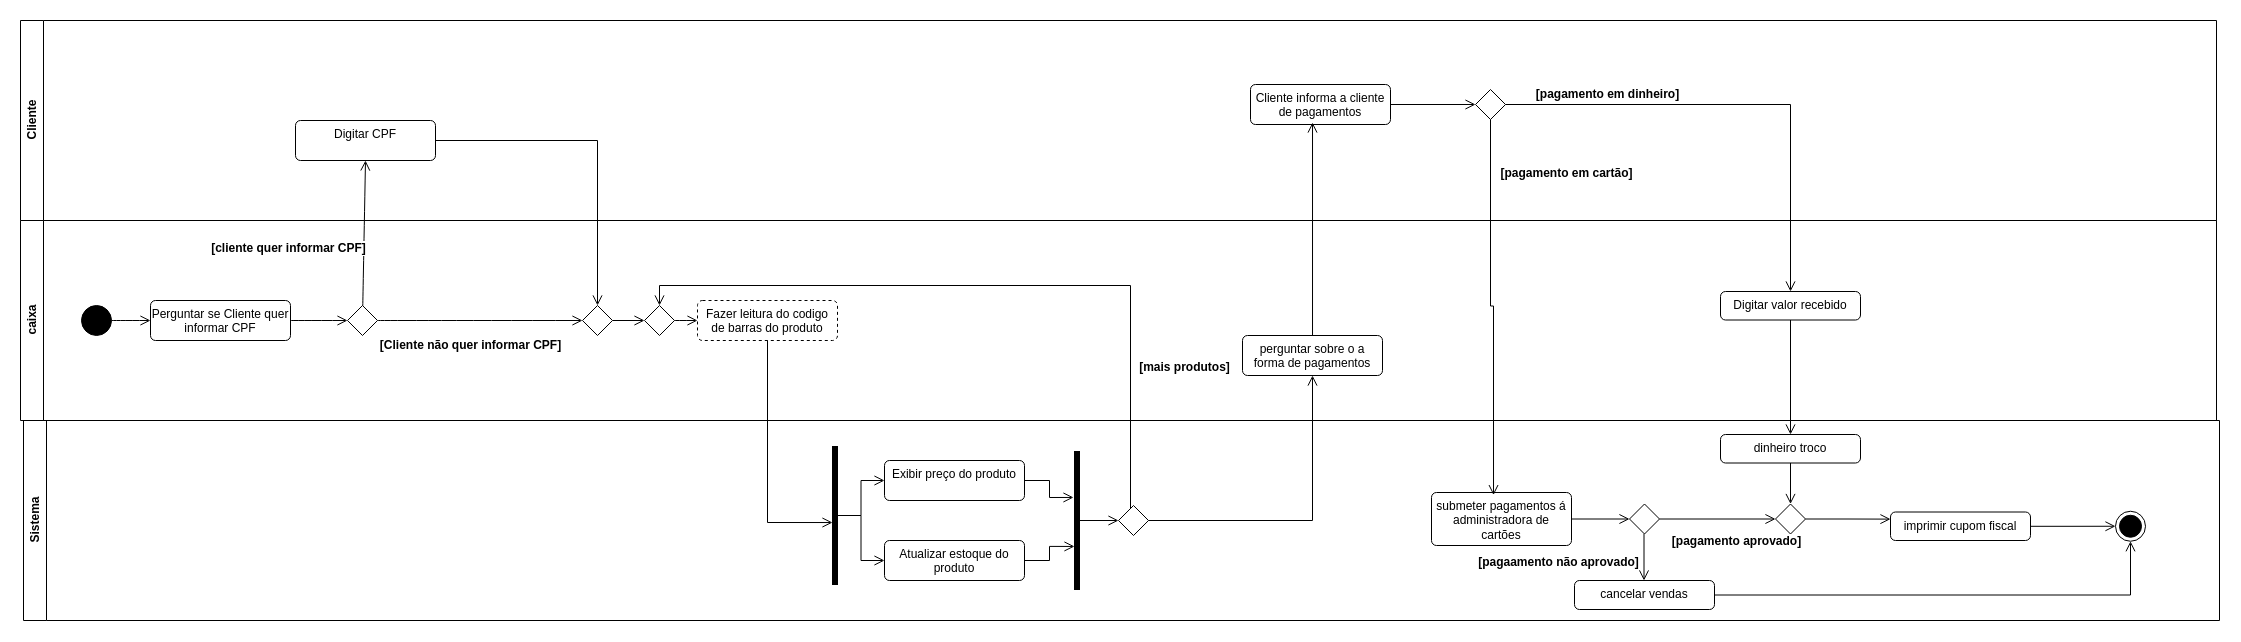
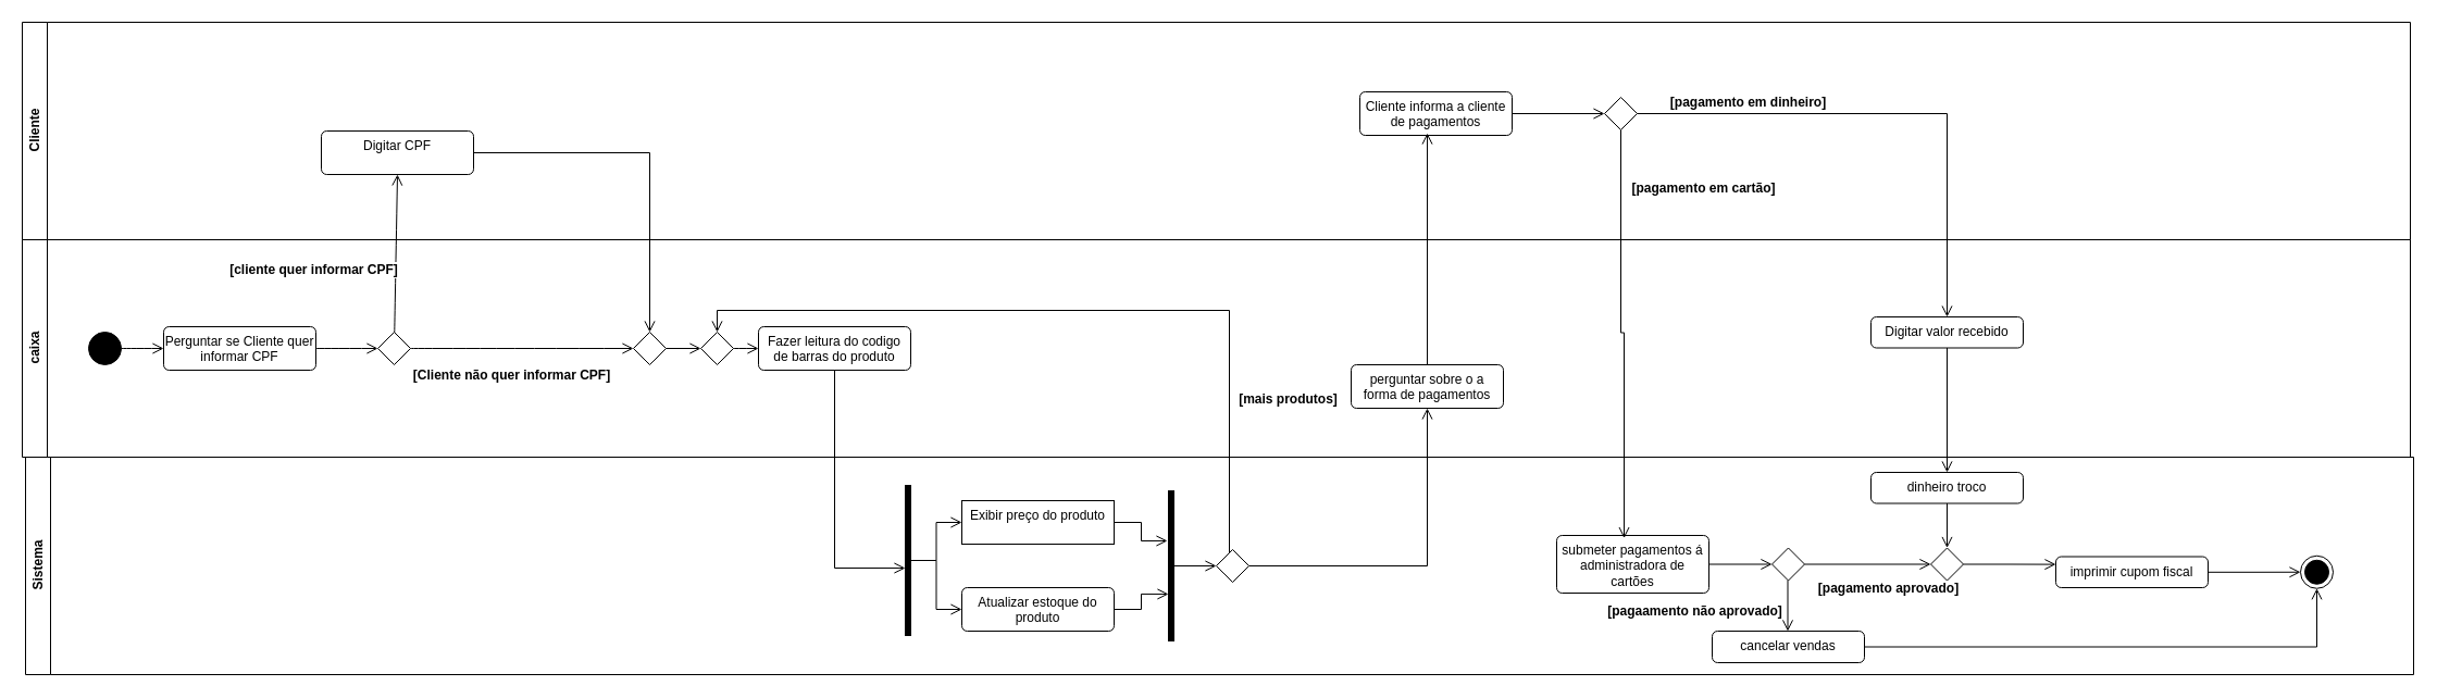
- <mxCell id="47" value="Fazer leitura do codigo de barras do produto" style="html=1;align=center;verticalAlign=top;rounded=1;absoluteArcSize=1;arcSize=10;dashed=1;whiteSpace=wrap;" vertex="1" parent="34"><mxGeometry x="677" y="80" width="140" height="40" as="geometry" /></mxCell>
+ <mxCell id="47" value="Fazer leitura do codigo de barras do produto" style="html=1;align=center;verticalAlign=top;rounded=1;absoluteArcSize=1;arcSize=10;dashed=0;whiteSpace=wrap;" vertex="1" parent="34"><mxGeometry x="677" y="80" width="140" height="40" as="geometry" /></mxCell>
- <mxCell id="15" value="Exibir preço do produto" style="html=1;align=center;verticalAlign=top;rounded=1;absoluteArcSize=1;arcSize=10;dashed=0;whiteSpace=wrap;" vertex="1" parent="7"><mxGeometry x="861" y="40" width="140" height="40" as="geometry" /></mxCell>
+ <mxCell id="15" value="Exibir preço do produto" style="html=1;align=center;verticalAlign=top;absoluteArcSize=1;arcSize=10;dashed=0;whiteSpace=wrap;rounded=0;" vertex="1" parent="7"><mxGeometry x="861" y="40" width="140" height="40" as="geometry" /></mxCell>
